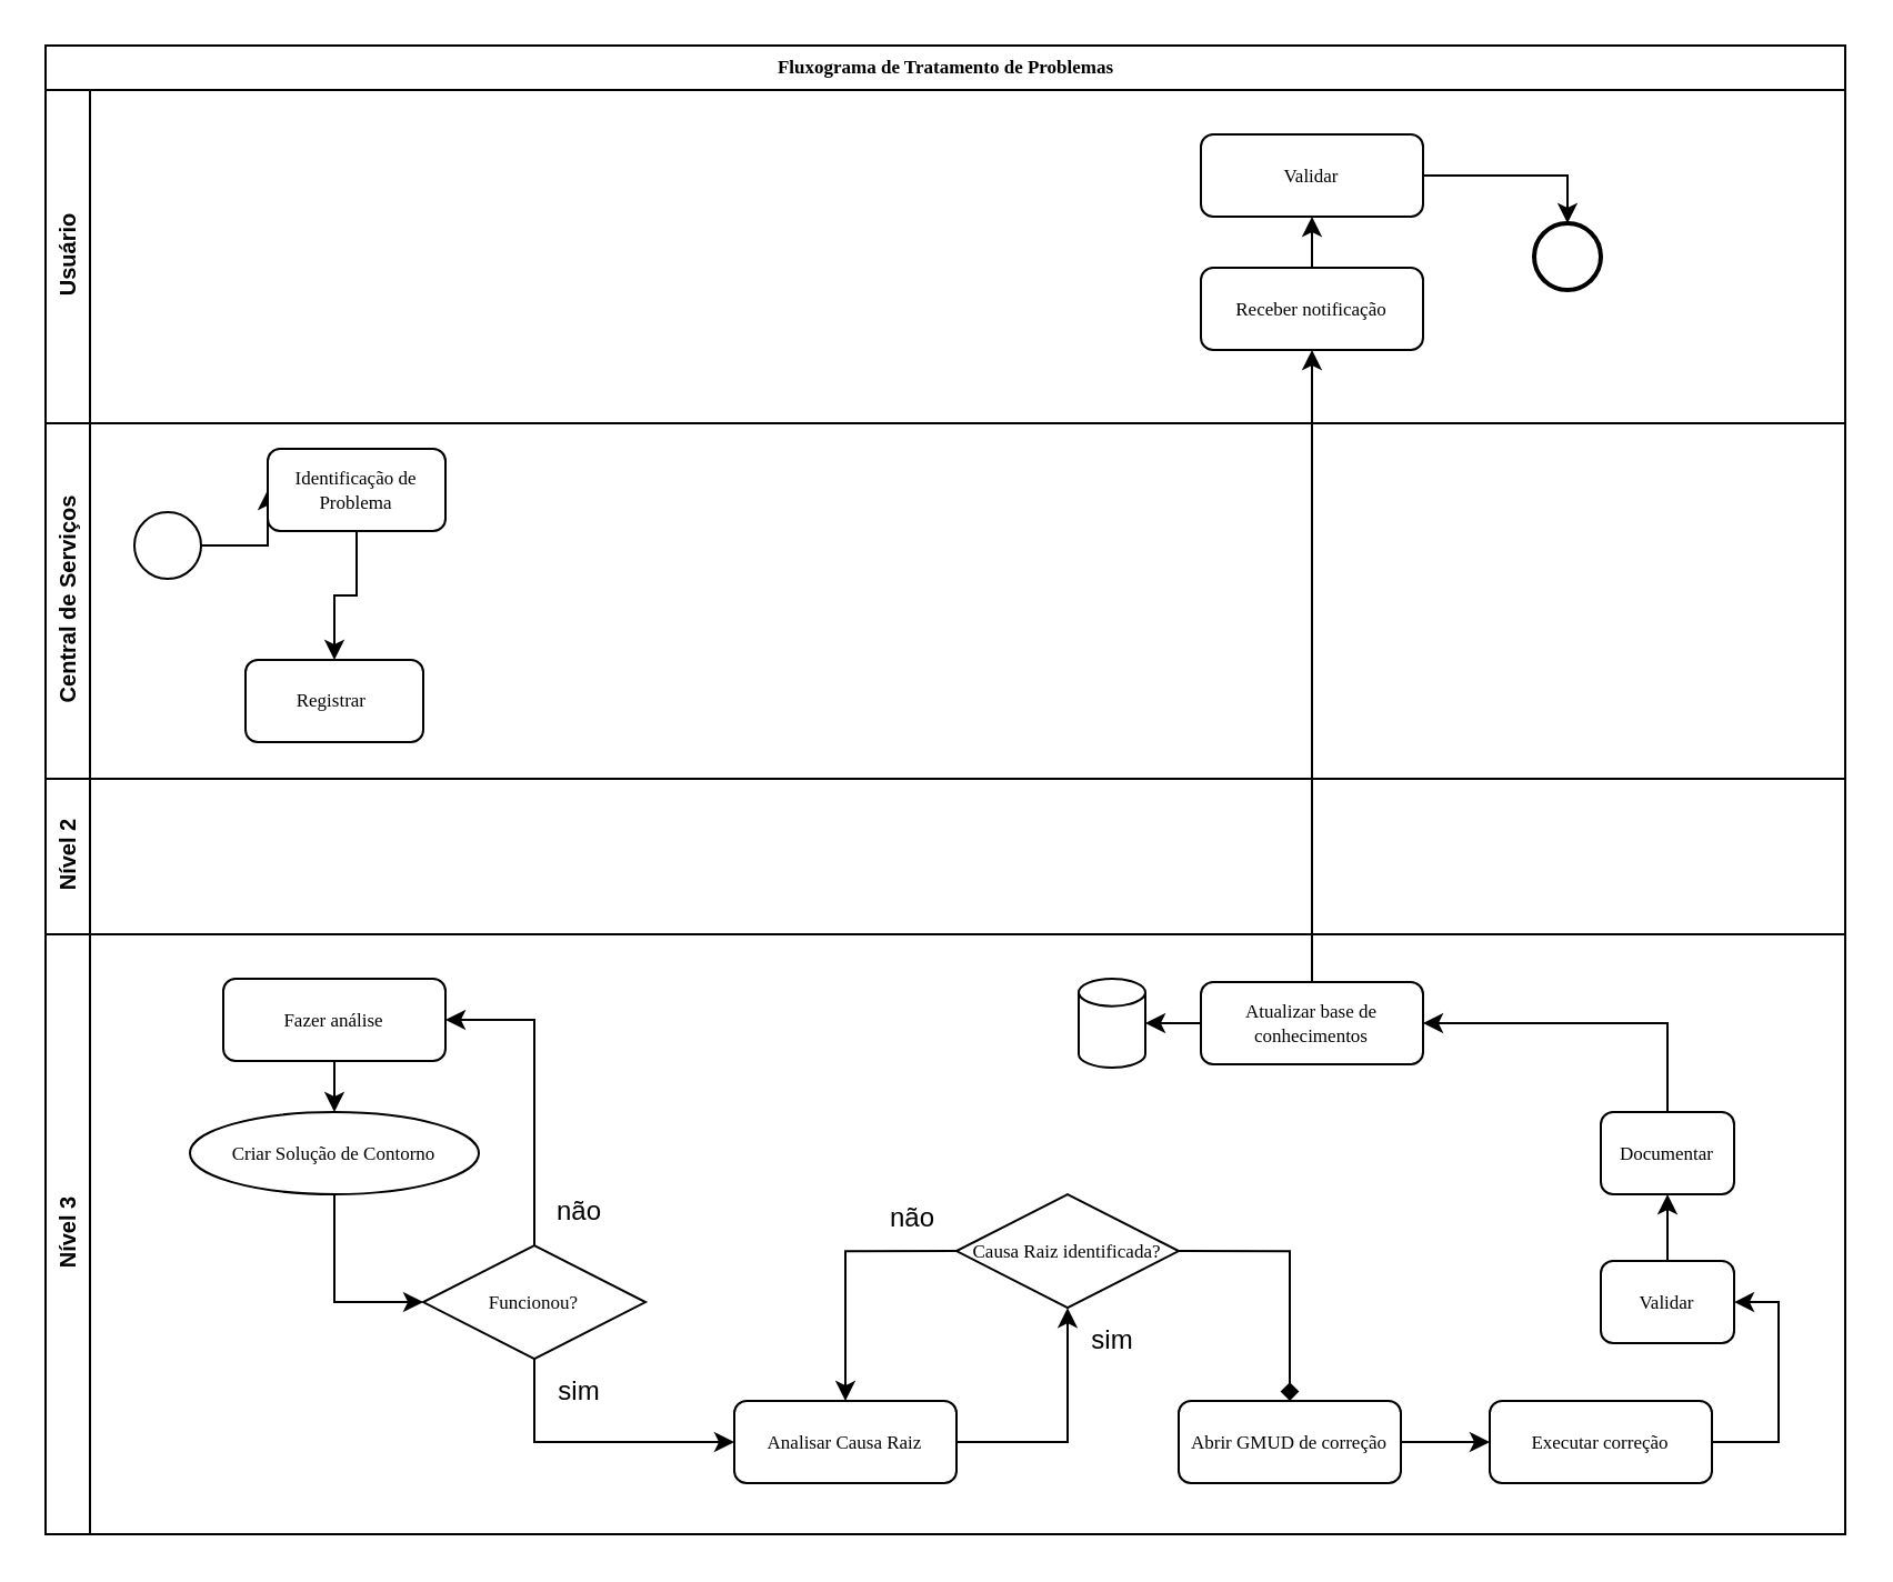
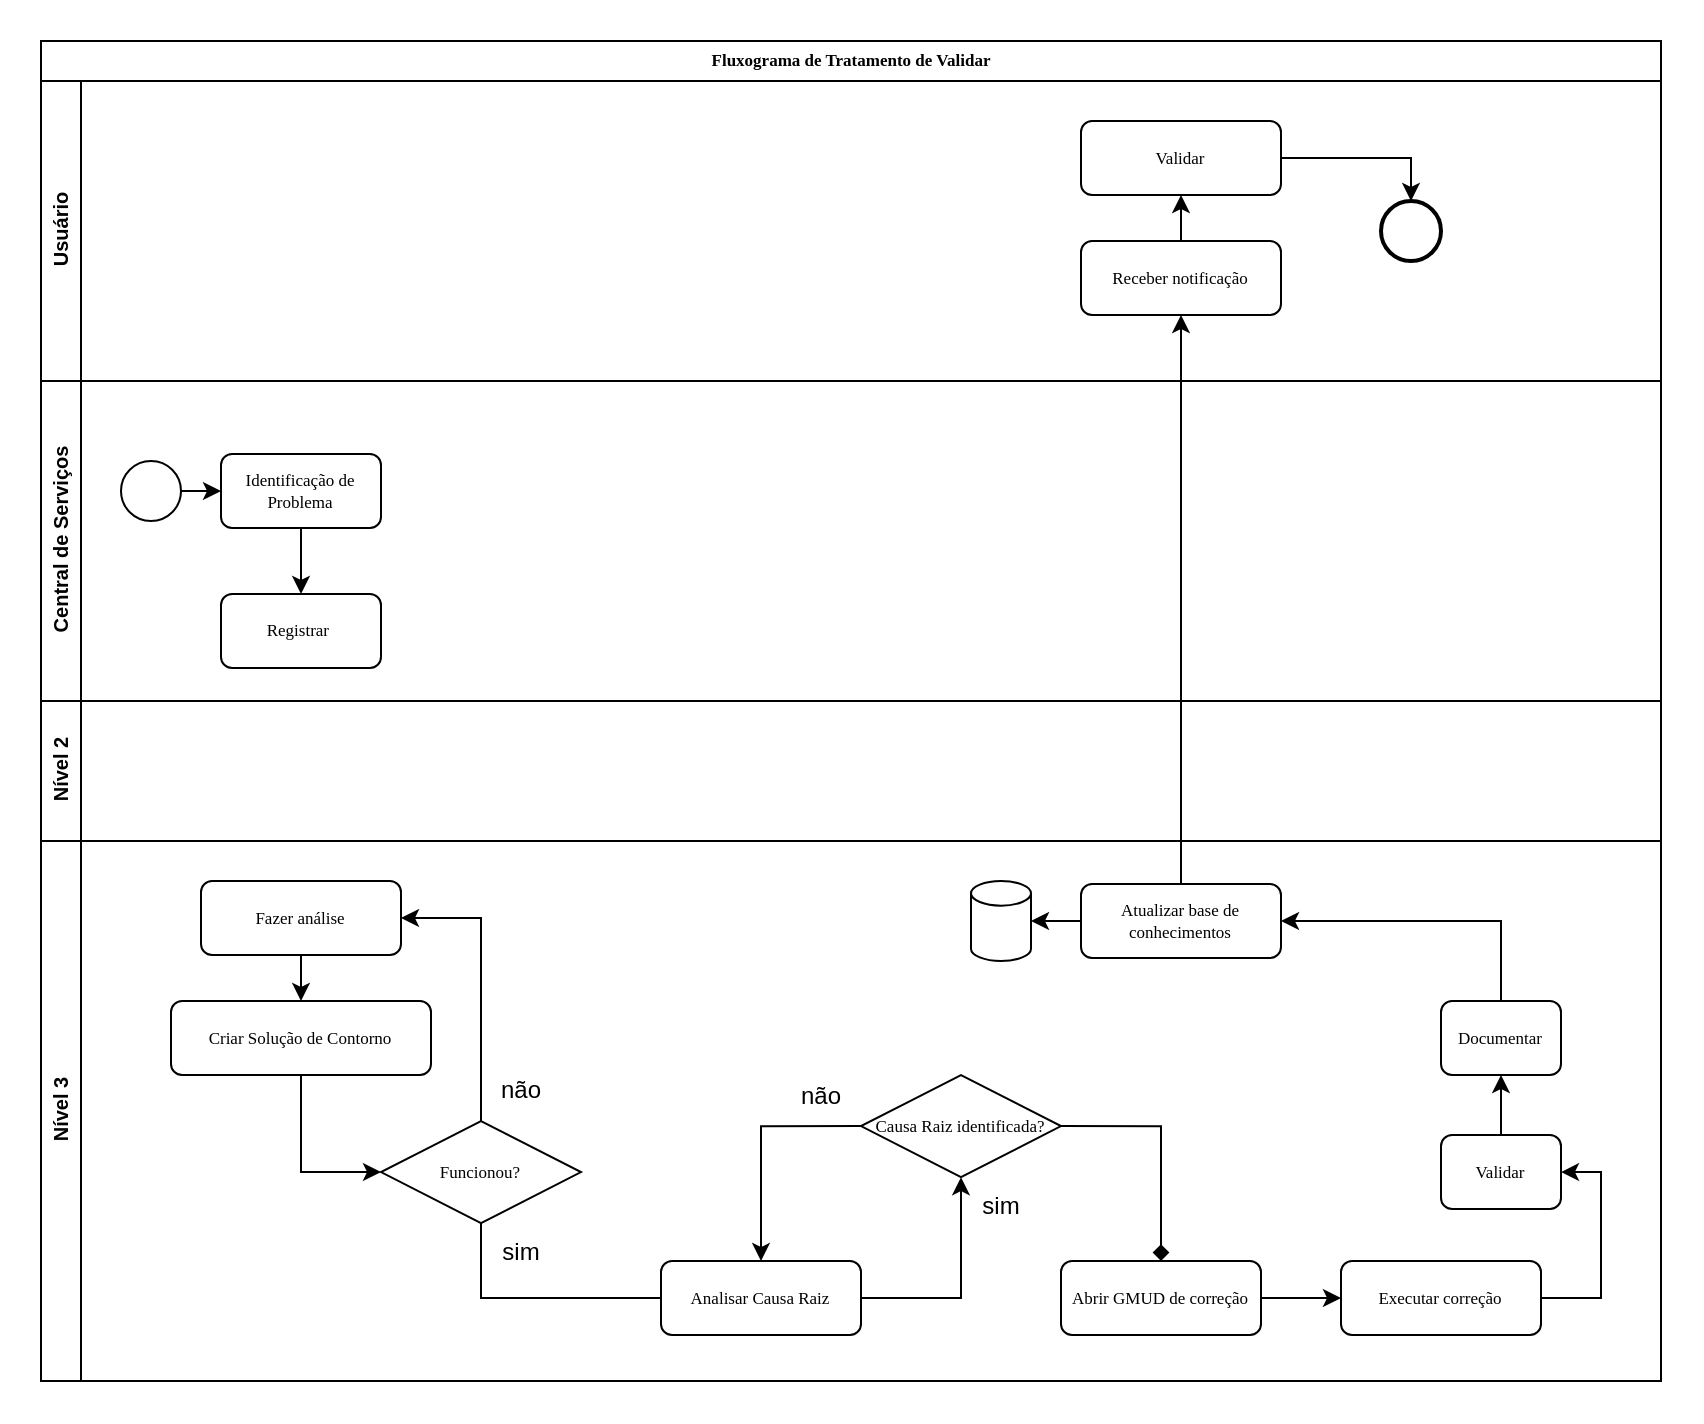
- <mxCell id="2" value="&lt;font style=&quot;font-size: 8.5px;&quot;&gt;Fluxograma de Tratamento de Problemas&lt;/font&gt;" style="swimlane;html=1;childLayout=stackLayout;horizontal=1;startSize=20;horizontalStack=0;rounded=0;shadow=0;labelBackgroundColor=none;strokeWidth=1;fontFamily=Verdana;fontSize=8;align=center;" parent="1" vertex="1"><mxGeometry x="20" y="20" width="810" height="670" as="geometry" /></mxCell>
+ <mxCell id="2" value="&lt;font style=&quot;font-size: 8.5px;&quot;&gt;Fluxograma de Tratamento de Validar&lt;/font&gt;" style="swimlane;html=1;childLayout=stackLayout;horizontal=1;startSize=20;horizontalStack=0;rounded=0;shadow=0;labelBackgroundColor=none;strokeWidth=1;fontFamily=Verdana;fontSize=8;align=center;" parent="1" vertex="1"><mxGeometry x="20" y="20" width="810" height="670" as="geometry" /></mxCell>
- <mxCell id="13" value="&lt;font style=&quot;font-size: 8.5px;&quot;&gt;Identificação de Problema&lt;/font&gt;" style="rounded=1;whiteSpace=wrap;html=1;shadow=0;labelBackgroundColor=none;strokeWidth=1;fontFamily=Verdana;fontSize=9;align=center;" parent="9" vertex="1"><mxGeometry x="100" y="11.5" width="80" height="37" as="geometry" /></mxCell>
+ <mxCell id="13" value="&lt;font style=&quot;font-size: 8.5px;&quot;&gt;Identificação de Problema&lt;/font&gt;" style="rounded=1;whiteSpace=wrap;html=1;shadow=0;labelBackgroundColor=none;strokeWidth=1;fontFamily=Verdana;fontSize=9;align=center;" parent="9" vertex="1"><mxGeometry x="90" y="36.5" width="80" height="37" as="geometry" /></mxCell>
- <mxCell id="20" value="&lt;span style=&quot;font-size: 8.5px;&quot;&gt;Criar Solução de Contorno&lt;/span&gt;" style="ellipse;whiteSpace=wrap;html=1;shadow=0;labelBackgroundColor=none;strokeWidth=1;fontFamily=Verdana;fontSize=8;align=center;" parent="16" vertex="1"><mxGeometry x="65" y="80" width="130" height="37" as="geometry" /></mxCell>
+ <mxCell id="20" value="&lt;span style=&quot;font-size: 8.5px;&quot;&gt;Criar Solução de Contorno&lt;/span&gt;" style="rounded=1;whiteSpace=wrap;html=1;shadow=0;labelBackgroundColor=none;strokeWidth=1;fontFamily=Verdana;fontSize=8;align=center;" parent="16" vertex="1"><mxGeometry x="65" y="80" width="130" height="37" as="geometry" /></mxCell>
- <mxCell id="21" style="edgeStyle=orthogonalEdgeStyle;rounded=0;orthogonalLoop=1;jettySize=auto;html=1;exitX=0.5;exitY=1;exitDx=0;exitDy=0;entryX=0;entryY=0.5;entryDx=0;entryDy=0;" parent="16" source="23" target="25" edge="1"><mxGeometry relative="1" as="geometry" /></mxCell>
+ <mxCell id="21" style="edgeStyle=orthogonalEdgeStyle;rounded=0;orthogonalLoop=1;jettySize=auto;html=1;exitX=0.5;exitY=1;exitDx=0;exitDy=0;entryX=0;entryY=0.5;entryDx=0;entryDy=0;endArrow=none;" parent="16" source="23" target="25" edge="1"><mxGeometry relative="1" as="geometry" /></mxCell>
